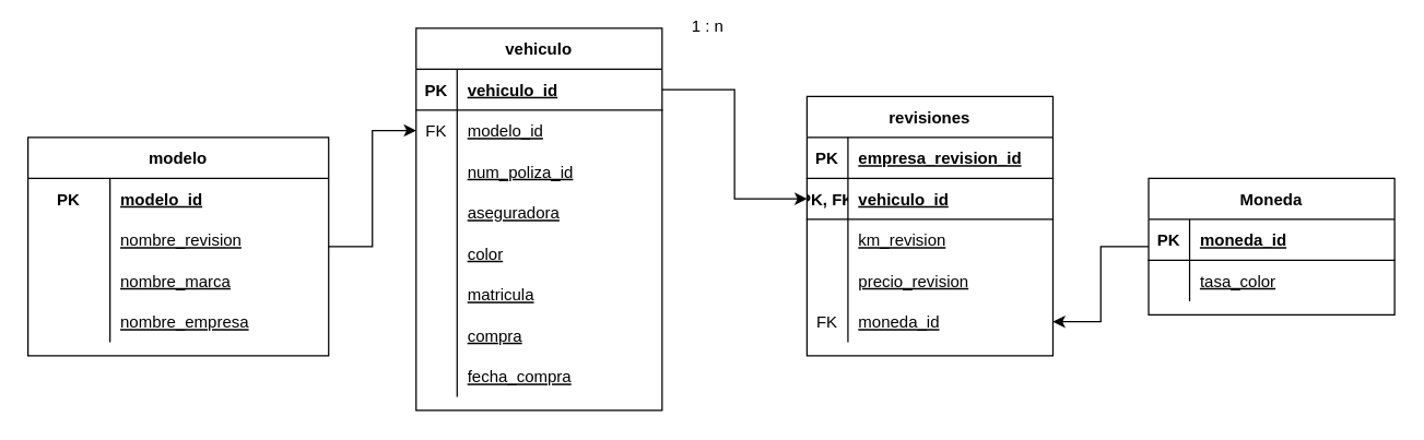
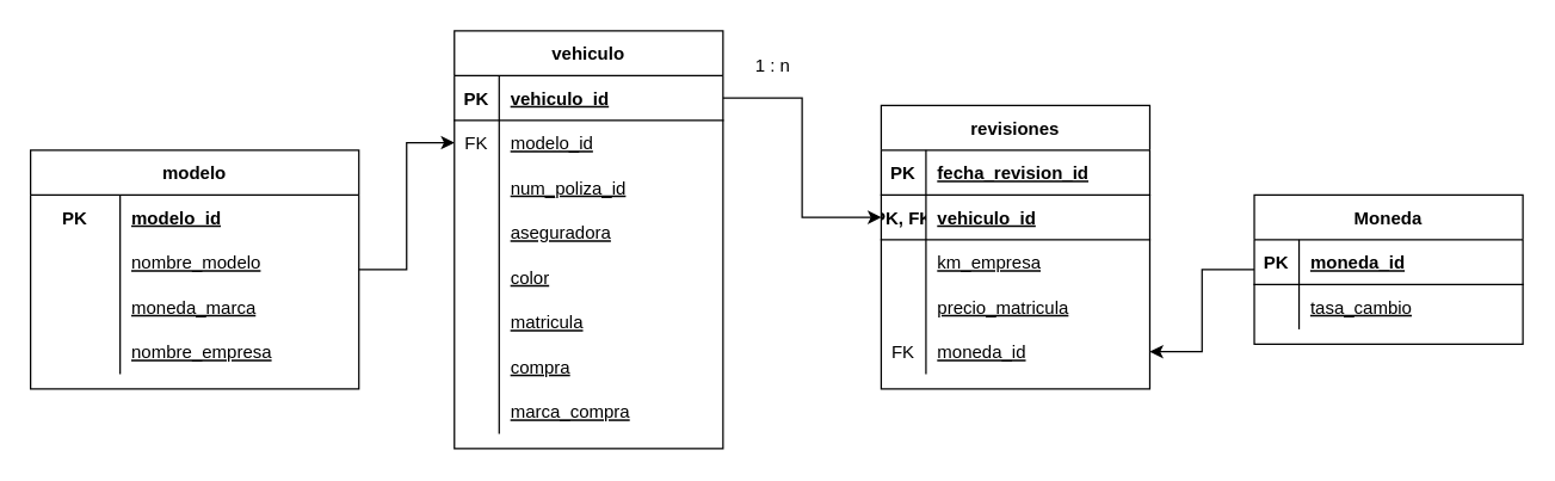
- <mxCell id="58" value="1 : n" style="text;strokeColor=none;fillColor=none;spacingLeft=4;spacingRight=4;overflow=hidden;rotatable=0;points=[[0,0.5],[1,0.5]];portConstraint=eastwest;fontSize=12;" parent="1" vertex="1"><mxGeometry x="500" y="5" width="40" height="30" as="geometry" /></mxCell>
+ <mxCell id="58" value="1 : n" style="text;strokeColor=none;fillColor=none;spacingLeft=4;spacingRight=4;overflow=hidden;rotatable=0;points=[[0,0.5],[1,0.5]];portConstraint=eastwest;fontSize=12;" parent="1" vertex="1"><mxGeometry x="500" y="30" width="40" height="30" as="geometry" /></mxCell>
- <mxCell id="44" value="empresa_revision_id" style="shape=partialRectangle;connectable=0;fillColor=none;top=0;left=0;bottom=0;right=0;align=left;spacingLeft=6;fontStyle=5;overflow=hidden;" parent="42" vertex="1"><mxGeometry x="30" width="150" height="30" as="geometry"><mxRectangle width="150" height="30" as="alternateBounds" /></mxGeometry></mxCell>
+ <mxCell id="44" value="fecha_revision_id" style="shape=partialRectangle;connectable=0;fillColor=none;top=0;left=0;bottom=0;right=0;align=left;spacingLeft=6;fontStyle=5;overflow=hidden;" parent="42" vertex="1"><mxGeometry x="30" width="150" height="30" as="geometry"><mxRectangle width="150" height="30" as="alternateBounds" /></mxGeometry></mxCell>
- <mxCell id="34" value="nombre_revision" style="shape=partialRectangle;connectable=0;fillColor=none;top=0;left=0;bottom=0;right=0;align=left;spacingLeft=6;overflow=hidden;fontStyle=4" parent="32" vertex="1"><mxGeometry x="60" width="160" height="30" as="geometry"><mxRectangle width="160" height="30" as="alternateBounds" /></mxGeometry></mxCell>
+ <mxCell id="34" value="nombre_modelo" style="shape=partialRectangle;connectable=0;fillColor=none;top=0;left=0;bottom=0;right=0;align=left;spacingLeft=6;overflow=hidden;fontStyle=4" parent="32" vertex="1"><mxGeometry x="60" width="160" height="30" as="geometry"><mxRectangle width="160" height="30" as="alternateBounds" /></mxGeometry></mxCell>
- <mxCell id="50" value="km_revision" style="shape=partialRectangle;connectable=0;fillColor=none;top=0;left=0;bottom=0;right=0;align=left;spacingLeft=6;overflow=hidden;fontStyle=4" parent="48" vertex="1"><mxGeometry x="30" width="150" height="30" as="geometry"><mxRectangle width="150" height="30" as="alternateBounds" /></mxGeometry></mxCell>
+ <mxCell id="50" value="km_empresa" style="shape=partialRectangle;connectable=0;fillColor=none;top=0;left=0;bottom=0;right=0;align=left;spacingLeft=6;overflow=hidden;fontStyle=4" parent="48" vertex="1"><mxGeometry x="30" width="150" height="30" as="geometry"><mxRectangle width="150" height="30" as="alternateBounds" /></mxGeometry></mxCell>
- <mxCell id="37" value="nombre_marca" style="shape=partialRectangle;connectable=0;fillColor=none;top=0;left=0;bottom=0;right=0;align=left;spacingLeft=6;overflow=hidden;fontStyle=4" parent="35" vertex="1"><mxGeometry x="60" width="160" height="30" as="geometry"><mxRectangle width="160" height="30" as="alternateBounds" /></mxGeometry></mxCell>
+ <mxCell id="37" value="moneda_marca" style="shape=partialRectangle;connectable=0;fillColor=none;top=0;left=0;bottom=0;right=0;align=left;spacingLeft=6;overflow=hidden;fontStyle=4" parent="35" vertex="1"><mxGeometry x="60" width="160" height="30" as="geometry"><mxRectangle width="160" height="30" as="alternateBounds" /></mxGeometry></mxCell>
- <mxCell id="53" value="precio_revision" style="shape=partialRectangle;connectable=0;fillColor=none;top=0;left=0;bottom=0;right=0;align=left;spacingLeft=6;overflow=hidden;fontStyle=4" parent="51" vertex="1"><mxGeometry x="30" width="150" height="30" as="geometry"><mxRectangle width="150" height="30" as="alternateBounds" /></mxGeometry></mxCell>
+ <mxCell id="53" value="precio_matricula" style="shape=partialRectangle;connectable=0;fillColor=none;top=0;left=0;bottom=0;right=0;align=left;spacingLeft=6;overflow=hidden;fontStyle=4" parent="51" vertex="1"><mxGeometry x="30" width="150" height="30" as="geometry"><mxRectangle width="150" height="30" as="alternateBounds" /></mxGeometry></mxCell>
- <mxCell id="66" value="tasa_color" style="shape=partialRectangle;connectable=0;fillColor=none;top=0;left=0;bottom=0;right=0;align=left;spacingLeft=6;overflow=hidden;fontStyle=4" parent="64" vertex="1"><mxGeometry x="30" width="150" height="30" as="geometry"><mxRectangle width="150" height="30" as="alternateBounds" /></mxGeometry></mxCell>
+ <mxCell id="66" value="tasa_cambio" style="shape=partialRectangle;connectable=0;fillColor=none;top=0;left=0;bottom=0;right=0;align=left;spacingLeft=6;overflow=hidden;fontStyle=4" parent="64" vertex="1"><mxGeometry x="30" width="150" height="30" as="geometry"><mxRectangle width="150" height="30" as="alternateBounds" /></mxGeometry></mxCell>
- <mxCell id="26" value="fecha_compra" style="shape=partialRectangle;connectable=0;fillColor=none;top=0;left=0;bottom=0;right=0;align=left;spacingLeft=6;overflow=hidden;fontStyle=4" parent="24" vertex="1"><mxGeometry x="30" width="150" height="30" as="geometry"><mxRectangle width="150" height="30" as="alternateBounds" /></mxGeometry></mxCell>
+ <mxCell id="26" value="marca_compra" style="shape=partialRectangle;connectable=0;fillColor=none;top=0;left=0;bottom=0;right=0;align=left;spacingLeft=6;overflow=hidden;fontStyle=4" parent="24" vertex="1"><mxGeometry x="30" width="150" height="30" as="geometry"><mxRectangle width="150" height="30" as="alternateBounds" /></mxGeometry></mxCell>
